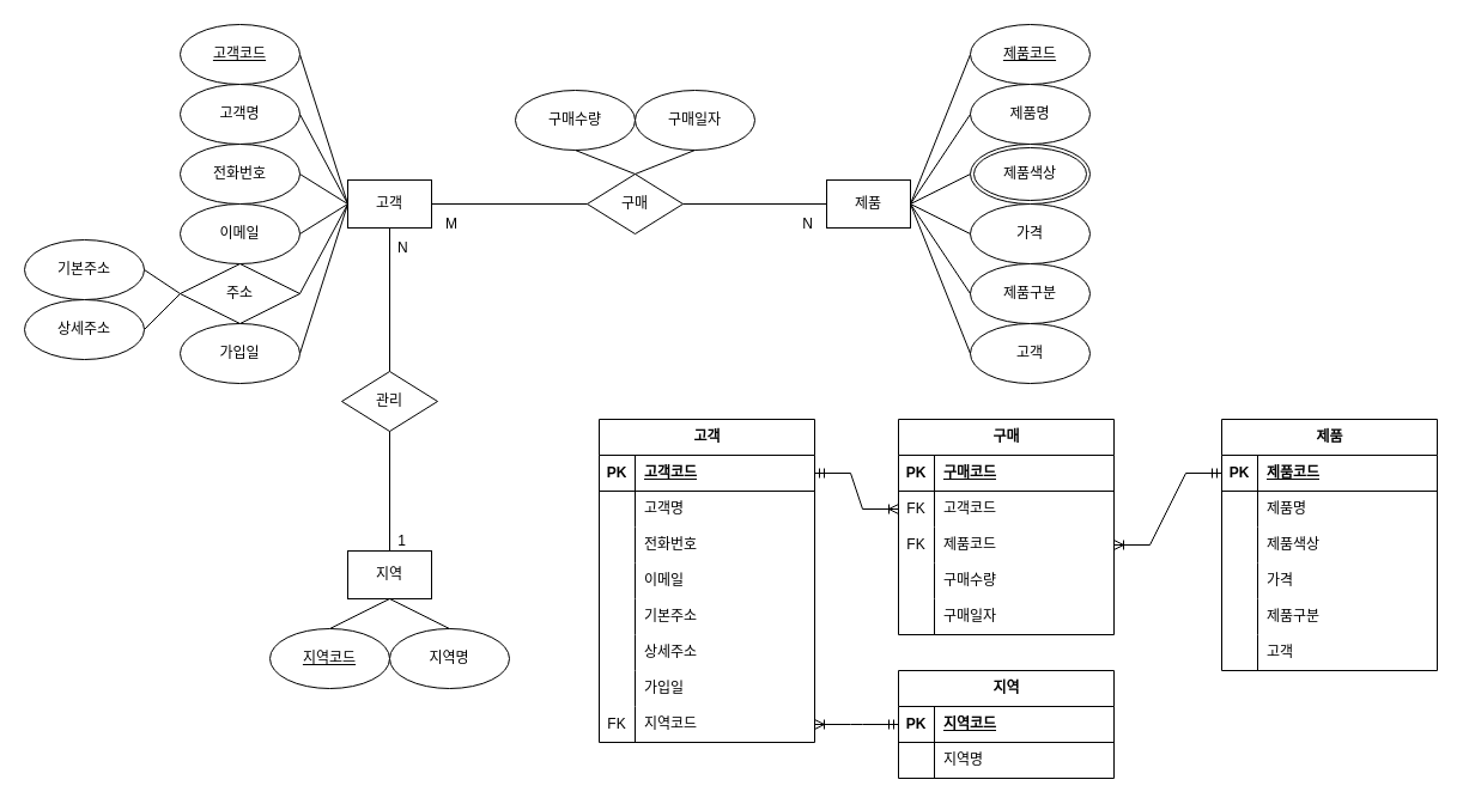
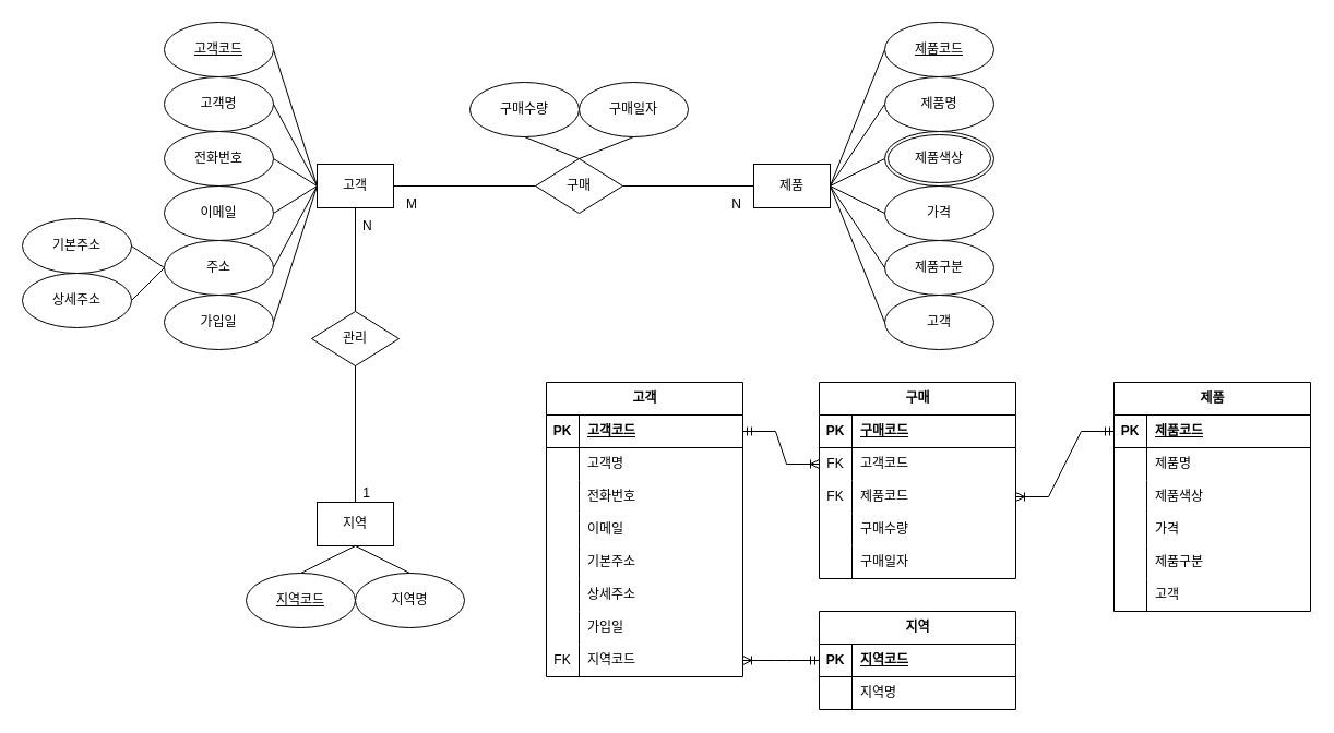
- <mxCell id="38" value="주소" style="rhombus;whiteSpace=wrap;html=1;" parent="1" vertex="1"><mxGeometry x="150" y="220" width="100" height="50" as="geometry" /></mxCell>
+ <mxCell id="38" value="주소" style="ellipse;whiteSpace=wrap;html=1;" parent="1" vertex="1"><mxGeometry x="150" y="220" width="100" height="50" as="geometry" /></mxCell>
- <mxCell id="43" value="관리" style="rhombus;whiteSpace=wrap;html=1;" parent="1" vertex="1"><mxGeometry x="285" y="310" width="80" height="50" as="geometry" /></mxCell>
+ <mxCell id="43" value="관리" style="rhombus;whiteSpace=wrap;html=1;" parent="1" vertex="1"><mxGeometry x="285" y="285" width="80" height="50" as="geometry" /></mxCell>
